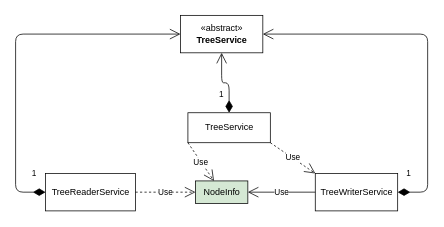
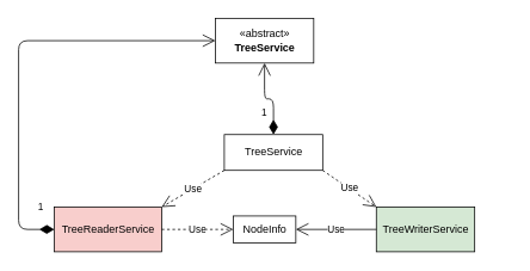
- <mxCell id="5" value="1" style="endArrow=open;html=1;endSize=12;startArrow=diamondThin;startSize=14;startFill=1;edgeStyle=orthogonalEdgeStyle;align=left;verticalAlign=bottom;exitX=1;exitY=0.5;exitDx=0;exitDy=0;entryX=1;entryY=0.5;entryDx=0;entryDy=0;" parent="1" source="4" target="6" edge="1"><mxGeometry x="-0.958" y="16" relative="1" as="geometry"><mxPoint x="240" y="131" as="sourcePoint" /><mxPoint x="350" y="116" as="targetPoint" /><Array as="points"><mxPoint x="570" y="256" /><mxPoint x="570" y="45" /></Array><mxPoint as="offset" /></mxGeometry></mxCell>
- <mxCell id="12" value="Use" style="endArrow=open;endSize=12;dashed=1;html=1;exitX=0;exitY=1;exitDx=0;exitDy=0;" parent="1" source="2" target="7" edge="1"><mxGeometry width="160" relative="1" as="geometry"><mxPoint x="190" y="235" as="sourcePoint" /><mxPoint x="260" y="235" as="targetPoint" /></mxGeometry></mxCell>
+ <mxCell id="12" value="Use" style="endArrow=open;endSize=12;dashed=1;html=1;entryX=1;entryY=0;entryDx=0;entryDy=0;exitX=0;exitY=1;exitDx=0;exitDy=0;" parent="1" source="2" target="3" edge="1"><mxGeometry width="160" relative="1" as="geometry"><mxPoint x="190" y="235" as="sourcePoint" /><mxPoint x="260" y="235" as="targetPoint" /></mxGeometry></mxCell>
- <mxCell id="3" value="TreeReaderService" style="html=1;" parent="1" vertex="1"><mxGeometry x="60" y="231" width="120" height="50" as="geometry" /></mxCell>
+ <mxCell id="3" value="TreeReaderService" style="html=1;fillColor=#f8cecc;" parent="1" vertex="1"><mxGeometry x="60" y="231" width="120" height="50" as="geometry" /></mxCell>
- <mxCell id="7" value="NodeInfo" style="html=1;fillColor=#d5e8d4;" parent="1" vertex="1"><mxGeometry x="260" y="241" width="70" height="30" as="geometry" /></mxCell>
+ <mxCell id="7" value="NodeInfo" style="html=1;" parent="1" vertex="1"><mxGeometry x="260" y="241" width="70" height="30" as="geometry" /></mxCell>
- <mxCell id="4" value="TreeWriterService" style="html=1;" parent="1" vertex="1"><mxGeometry x="420" y="231" width="110" height="50" as="geometry" /></mxCell>
+ <mxCell id="4" value="TreeWriterService" style="html=1;fillColor=#d5e8d4;" parent="1" vertex="1"><mxGeometry x="420" y="231" width="110" height="50" as="geometry" /></mxCell>
